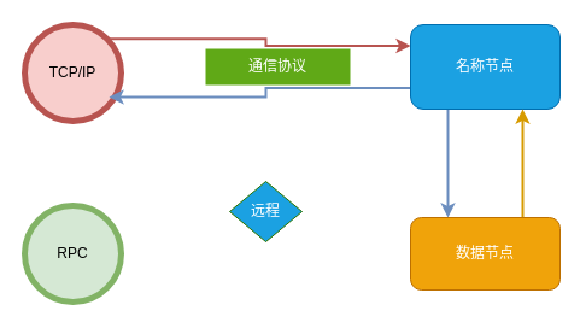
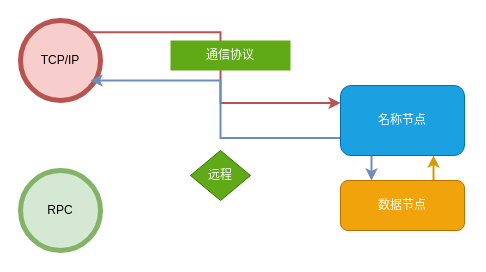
- <mxCell id="6" value="名称节点" style="rounded=1;whiteSpace=wrap;html=1;fillColor=#1ba1e2;strokeColor=#006EAF;fontColor=#ffffff;" vertex="1" parent="1"><mxGeometry x="340" y="20" width="124" height="70" as="geometry" /></mxCell>
+ <mxCell id="6" value="名称节点" style="rounded=1;whiteSpace=wrap;html=1;fillColor=#1ba1e2;strokeColor=#006EAF;fontColor=#ffffff;" vertex="1" parent="1"><mxGeometry x="340" y="85" width="124" height="70" as="geometry" /></mxCell>
- <mxCell id="10" value="远程" style="rhombus;whiteSpace=wrap;html=1;fillColor=#1ba1e2;strokeColor=#2D7600;fontColor=#ffffff;" vertex="1" parent="1"><mxGeometry x="190" y="150" width="60" height="50" as="geometry" /></mxCell>
+ <mxCell id="10" value="远程" style="rhombus;whiteSpace=wrap;html=1;fillColor=#60a917;strokeColor=#2D7600;fontColor=#ffffff;" vertex="1" parent="1"><mxGeometry x="190" y="150" width="60" height="50" as="geometry" /></mxCell>
- <mxCell id="9" value="数据节点" style="rounded=1;whiteSpace=wrap;html=1;fillColor=#f0a30a;strokeColor=#BD7000;fontColor=#ffffff;" vertex="1" parent="1"><mxGeometry x="340" y="180" width="124" height="60" as="geometry" /></mxCell>
+ <mxCell id="9" value="数据节点" style="rounded=1;whiteSpace=wrap;html=1;fillColor=#f0a30a;strokeColor=#BD7000;fontColor=#ffffff;" vertex="1" parent="1"><mxGeometry x="340" y="180" width="124" height="50" as="geometry" /></mxCell>
